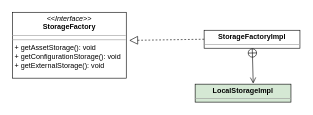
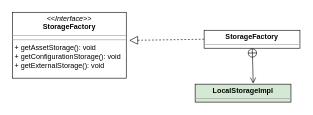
- <mxCell id="3" value="&lt;p style=&quot;margin: 0px ; margin-top: 4px ; text-align: center&quot;&gt;&lt;b&gt;StorageFactoryImpl&lt;/b&gt;&lt;br&gt;&lt;/p&gt;&lt;hr size=&quot;1&quot;&gt;&lt;p style=&quot;margin: 0px ; margin-left: 4px&quot;&gt;+ field: Type&lt;/p&gt;&lt;hr size=&quot;1&quot;&gt;&lt;p style=&quot;margin: 0px ; margin-left: 4px&quot;&gt;+ method(): Type&lt;/p&gt;" style="verticalAlign=top;align=left;overflow=fill;fontSize=12;fontFamily=Helvetica;html=1;" vertex="1" parent="1"><mxGeometry x="340" y="50" width="160" height="30" as="geometry" /></mxCell>
+ <mxCell id="3" value="&lt;p style=&quot;margin: 0px ; margin-top: 4px ; text-align: center&quot;&gt;&lt;b&gt;StorageFactory&lt;/b&gt;&lt;br&gt;&lt;/p&gt;&lt;hr size=&quot;1&quot;&gt;&lt;p style=&quot;margin: 0px ; margin-left: 4px&quot;&gt;+ field: Type&lt;/p&gt;&lt;hr size=&quot;1&quot;&gt;&lt;p style=&quot;margin: 0px ; margin-left: 4px&quot;&gt;+ method(): Type&lt;/p&gt;" style="verticalAlign=top;align=left;overflow=fill;fontSize=12;fontFamily=Helvetica;html=1;" vertex="1" parent="1"><mxGeometry x="340" y="50" width="160" height="30" as="geometry" /></mxCell>
